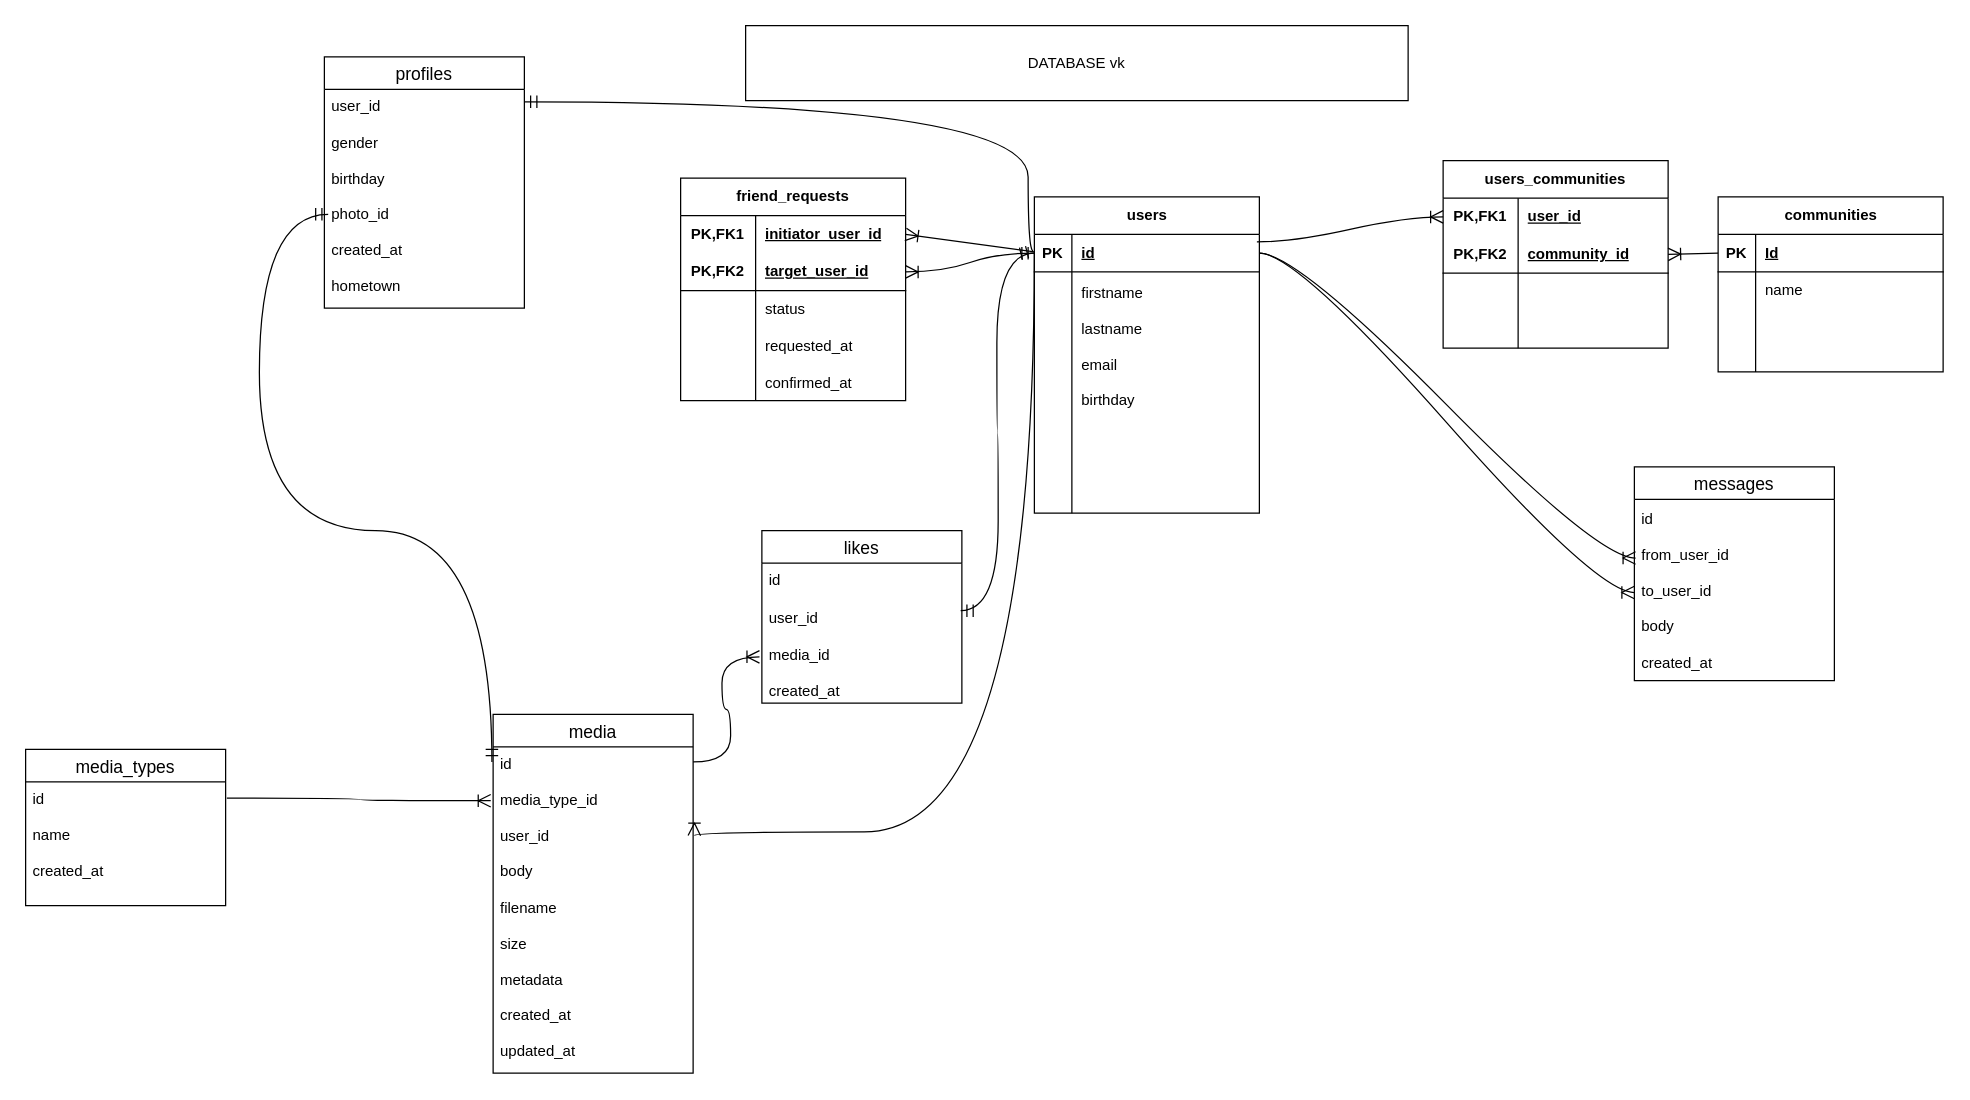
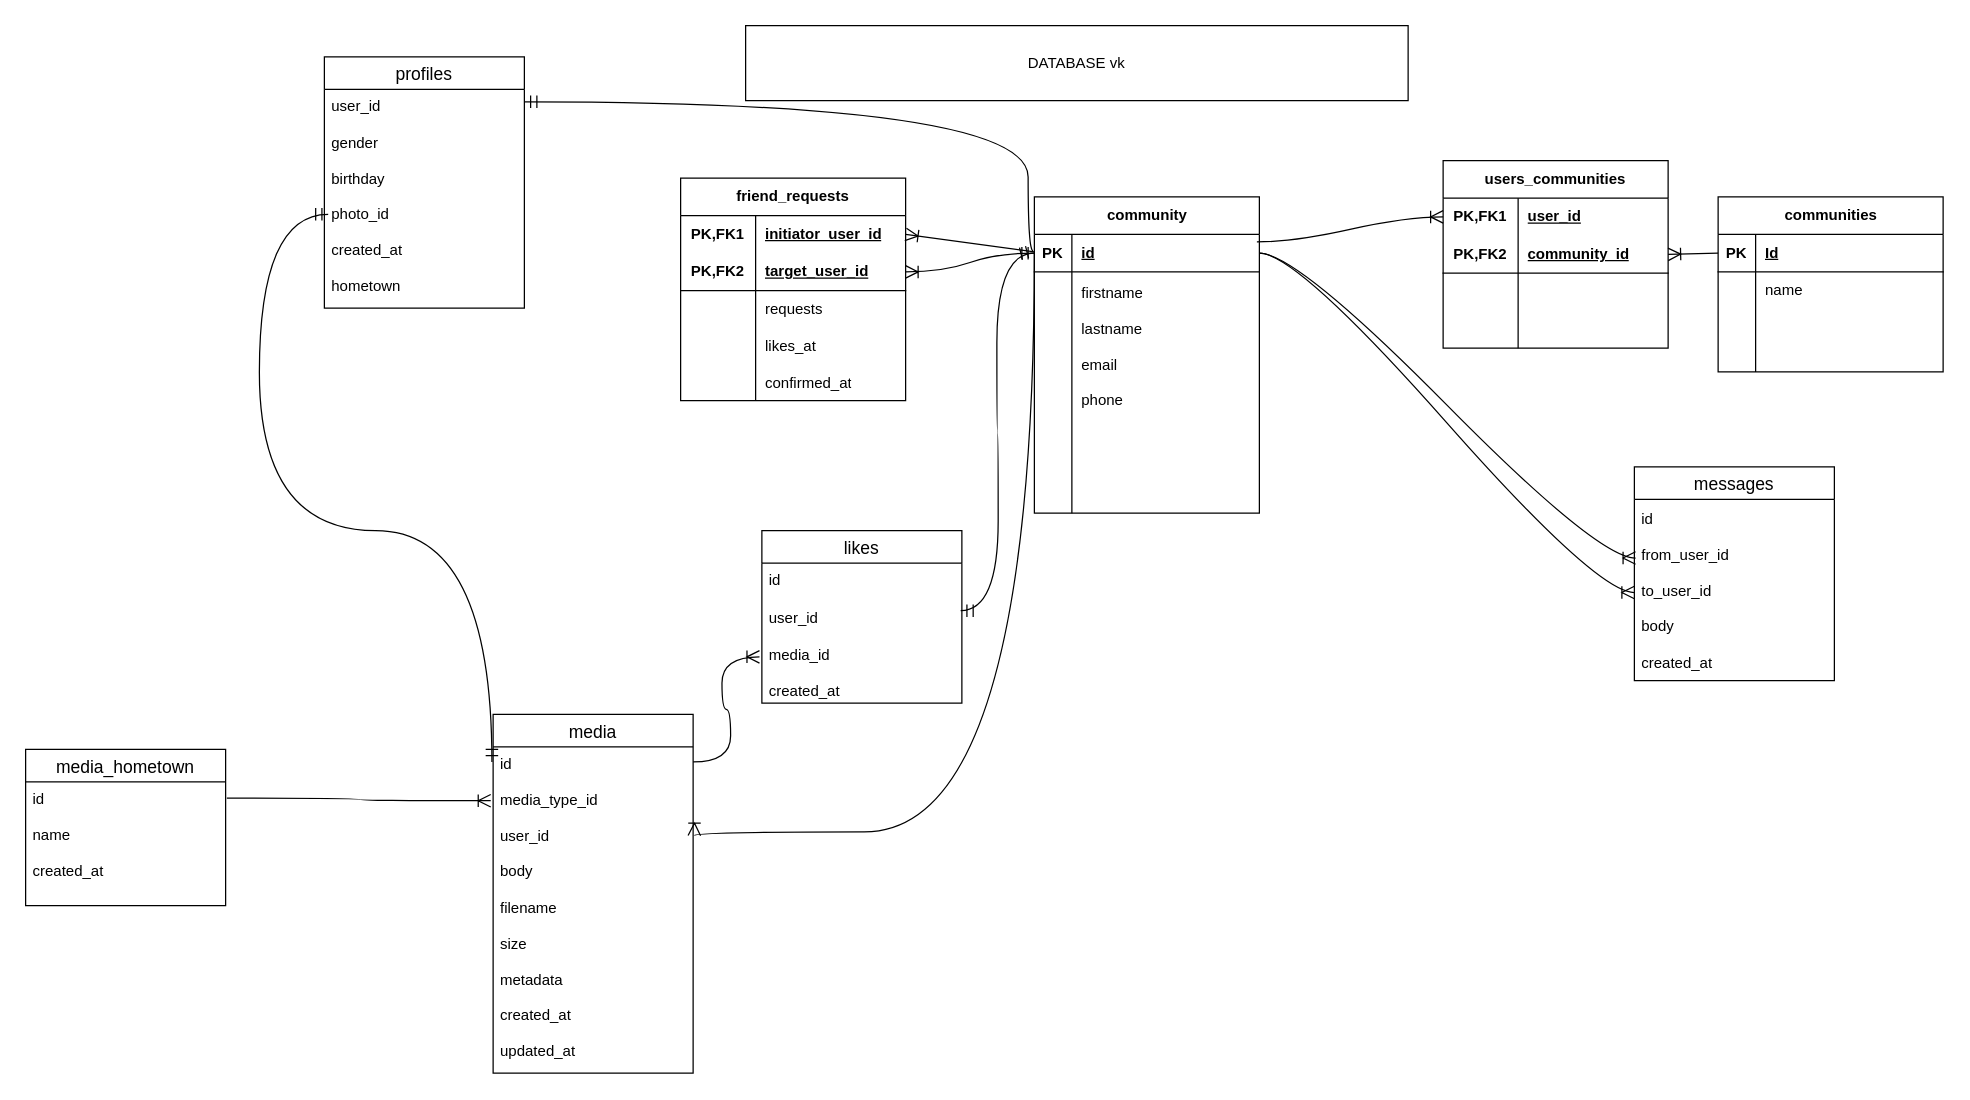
- <mxCell id="41" value="users" style="shape=table;startSize=30;container=1;collapsible=1;childLayout=tableLayout;fixedRows=1;rowLines=0;fontStyle=1;align=center;resizeLast=1;html=1;" vertex="1" parent="1"><mxGeometry x="827" y="157" width="180" height="253" as="geometry" /></mxCell>
+ <mxCell id="41" value="community" style="shape=table;startSize=30;container=1;collapsible=1;childLayout=tableLayout;fixedRows=1;rowLines=0;fontStyle=1;align=center;resizeLast=1;html=1;" vertex="1" parent="1"><mxGeometry x="827" y="157" width="180" height="253" as="geometry" /></mxCell>
- <mxCell id="26" value="status" style="shape=partialRectangle;connectable=0;fillColor=none;top=0;left=0;bottom=0;right=0;align=left;spacingLeft=6;overflow=hidden;html=1;whiteSpace=wrap;" vertex="1" parent="24"><mxGeometry x="60" width="120" height="30" as="geometry"><mxRectangle width="120" height="30" as="alternateBounds" /></mxGeometry></mxCell>
+ <mxCell id="26" value="requests" style="shape=partialRectangle;connectable=0;fillColor=none;top=0;left=0;bottom=0;right=0;align=left;spacingLeft=6;overflow=hidden;html=1;whiteSpace=wrap;" vertex="1" parent="24"><mxGeometry x="60" width="120" height="30" as="geometry"><mxRectangle width="120" height="30" as="alternateBounds" /></mxGeometry></mxCell>
- <mxCell id="47" value="firstname&lt;div&gt;&lt;br&gt;&lt;/div&gt;&lt;div&gt;lastname&lt;br&gt;&lt;/div&gt;&lt;div&gt;&lt;br&gt;&lt;/div&gt;&lt;div&gt;&lt;span style=&quot;background-color: initial;&quot;&gt;email&lt;/span&gt;&lt;br&gt;&lt;/div&gt;&lt;div&gt;&lt;span style=&quot;background-color: initial;&quot;&gt;&lt;br&gt;&lt;/span&gt;&lt;/div&gt;&lt;div&gt;&lt;span style=&quot;background-color: initial;&quot;&gt;birthday&lt;br&gt;&lt;/span&gt;&lt;/div&gt;&lt;div&gt;&lt;br&gt;&lt;/div&gt;" style="shape=partialRectangle;connectable=0;fillColor=none;top=0;left=0;bottom=0;right=0;align=left;spacingLeft=6;overflow=hidden;whiteSpace=wrap;html=1;" vertex="1" parent="45"><mxGeometry x="30" width="150" height="133" as="geometry"><mxRectangle width="150" height="133" as="alternateBounds" /></mxGeometry></mxCell>
+ <mxCell id="47" value="firstname&lt;div&gt;&lt;br&gt;&lt;/div&gt;&lt;div&gt;lastname&lt;br&gt;&lt;/div&gt;&lt;div&gt;&lt;br&gt;&lt;/div&gt;&lt;div&gt;&lt;span style=&quot;background-color: initial;&quot;&gt;email&lt;/span&gt;&lt;br&gt;&lt;/div&gt;&lt;div&gt;&lt;span style=&quot;background-color: initial;&quot;&gt;&lt;br&gt;&lt;/span&gt;&lt;/div&gt;&lt;div&gt;&lt;span style=&quot;background-color: initial;&quot;&gt;phone&lt;br&gt;&lt;/span&gt;&lt;/div&gt;&lt;div&gt;&lt;br&gt;&lt;/div&gt;" style="shape=partialRectangle;connectable=0;fillColor=none;top=0;left=0;bottom=0;right=0;align=left;spacingLeft=6;overflow=hidden;whiteSpace=wrap;html=1;" vertex="1" parent="45"><mxGeometry x="30" width="150" height="133" as="geometry"><mxRectangle width="150" height="133" as="alternateBounds" /></mxGeometry></mxCell>
- <mxCell id="29" value="requested_at&lt;div&gt;&lt;br&gt;&lt;/div&gt;&lt;div&gt;&lt;div&gt;confirmed_at&lt;br&gt;&lt;/div&gt;&lt;/div&gt;" style="shape=partialRectangle;connectable=0;fillColor=none;top=0;left=0;bottom=0;right=0;align=left;spacingLeft=6;overflow=hidden;html=1;whiteSpace=wrap;" vertex="1" parent="27"><mxGeometry x="60" width="120" height="58" as="geometry"><mxRectangle width="120" height="58" as="alternateBounds" /></mxGeometry></mxCell>
+ <mxCell id="29" value="likes_at&lt;div&gt;&lt;br&gt;&lt;/div&gt;&lt;div&gt;&lt;div&gt;confirmed_at&lt;br&gt;&lt;/div&gt;&lt;/div&gt;" style="shape=partialRectangle;connectable=0;fillColor=none;top=0;left=0;bottom=0;right=0;align=left;spacingLeft=6;overflow=hidden;html=1;whiteSpace=wrap;" vertex="1" parent="27"><mxGeometry x="60" width="120" height="58" as="geometry"><mxRectangle width="120" height="58" as="alternateBounds" /></mxGeometry></mxCell>
- <mxCell id="36" value="media_types" style="swimlane;fontStyle=0;childLayout=stackLayout;horizontal=1;startSize=26;horizontalStack=0;resizeParent=1;resizeParentMax=0;resizeLast=0;collapsible=1;marginBottom=0;align=center;fontSize=14;" vertex="1" parent="1"><mxGeometry x="20" y="599" width="160" height="125" as="geometry" /></mxCell>
+ <mxCell id="36" value="media_hometown" style="swimlane;fontStyle=0;childLayout=stackLayout;horizontal=1;startSize=26;horizontalStack=0;resizeParent=1;resizeParentMax=0;resizeLast=0;collapsible=1;marginBottom=0;align=center;fontSize=14;" vertex="1" parent="1"><mxGeometry x="20" y="599" width="160" height="125" as="geometry" /></mxCell>
